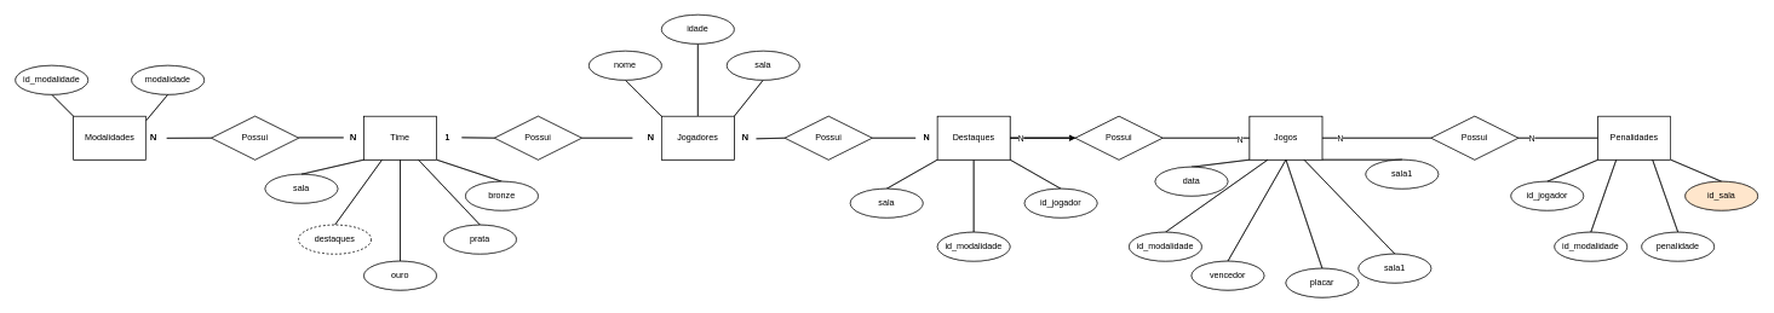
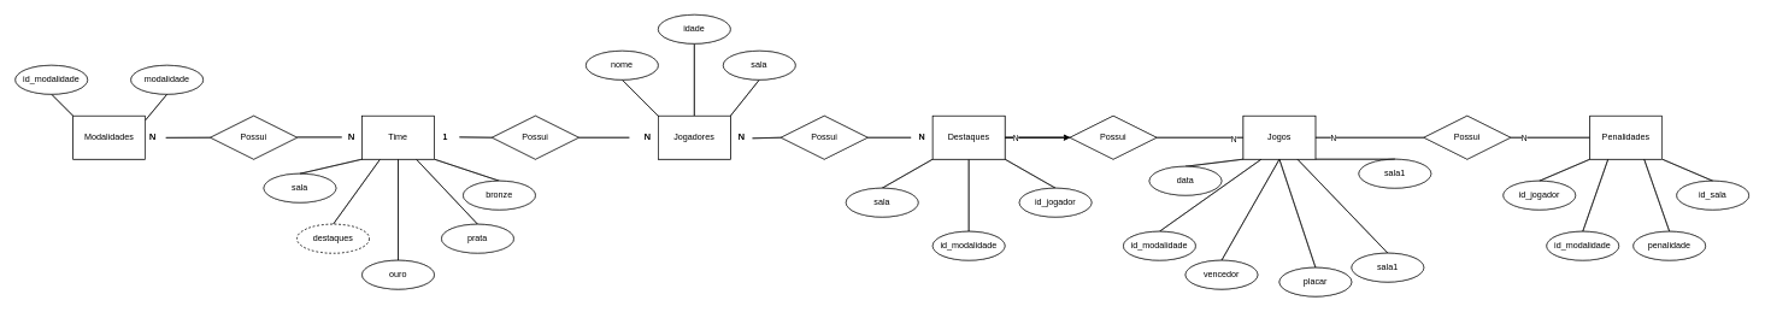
- <mxCell id="150" value="id_sala" style="ellipse;whiteSpace=wrap;html=1;align=center;fillColor=#ffe6cc;" vertex="1" parent="1"><mxGeometry x="2320" y="250" width="100" height="40" as="geometry" /></mxCell>
+ <mxCell id="150" value="id_sala" style="ellipse;whiteSpace=wrap;html=1;align=center;" vertex="1" parent="1"><mxGeometry x="2320" y="250" width="100" height="40" as="geometry" /></mxCell>
